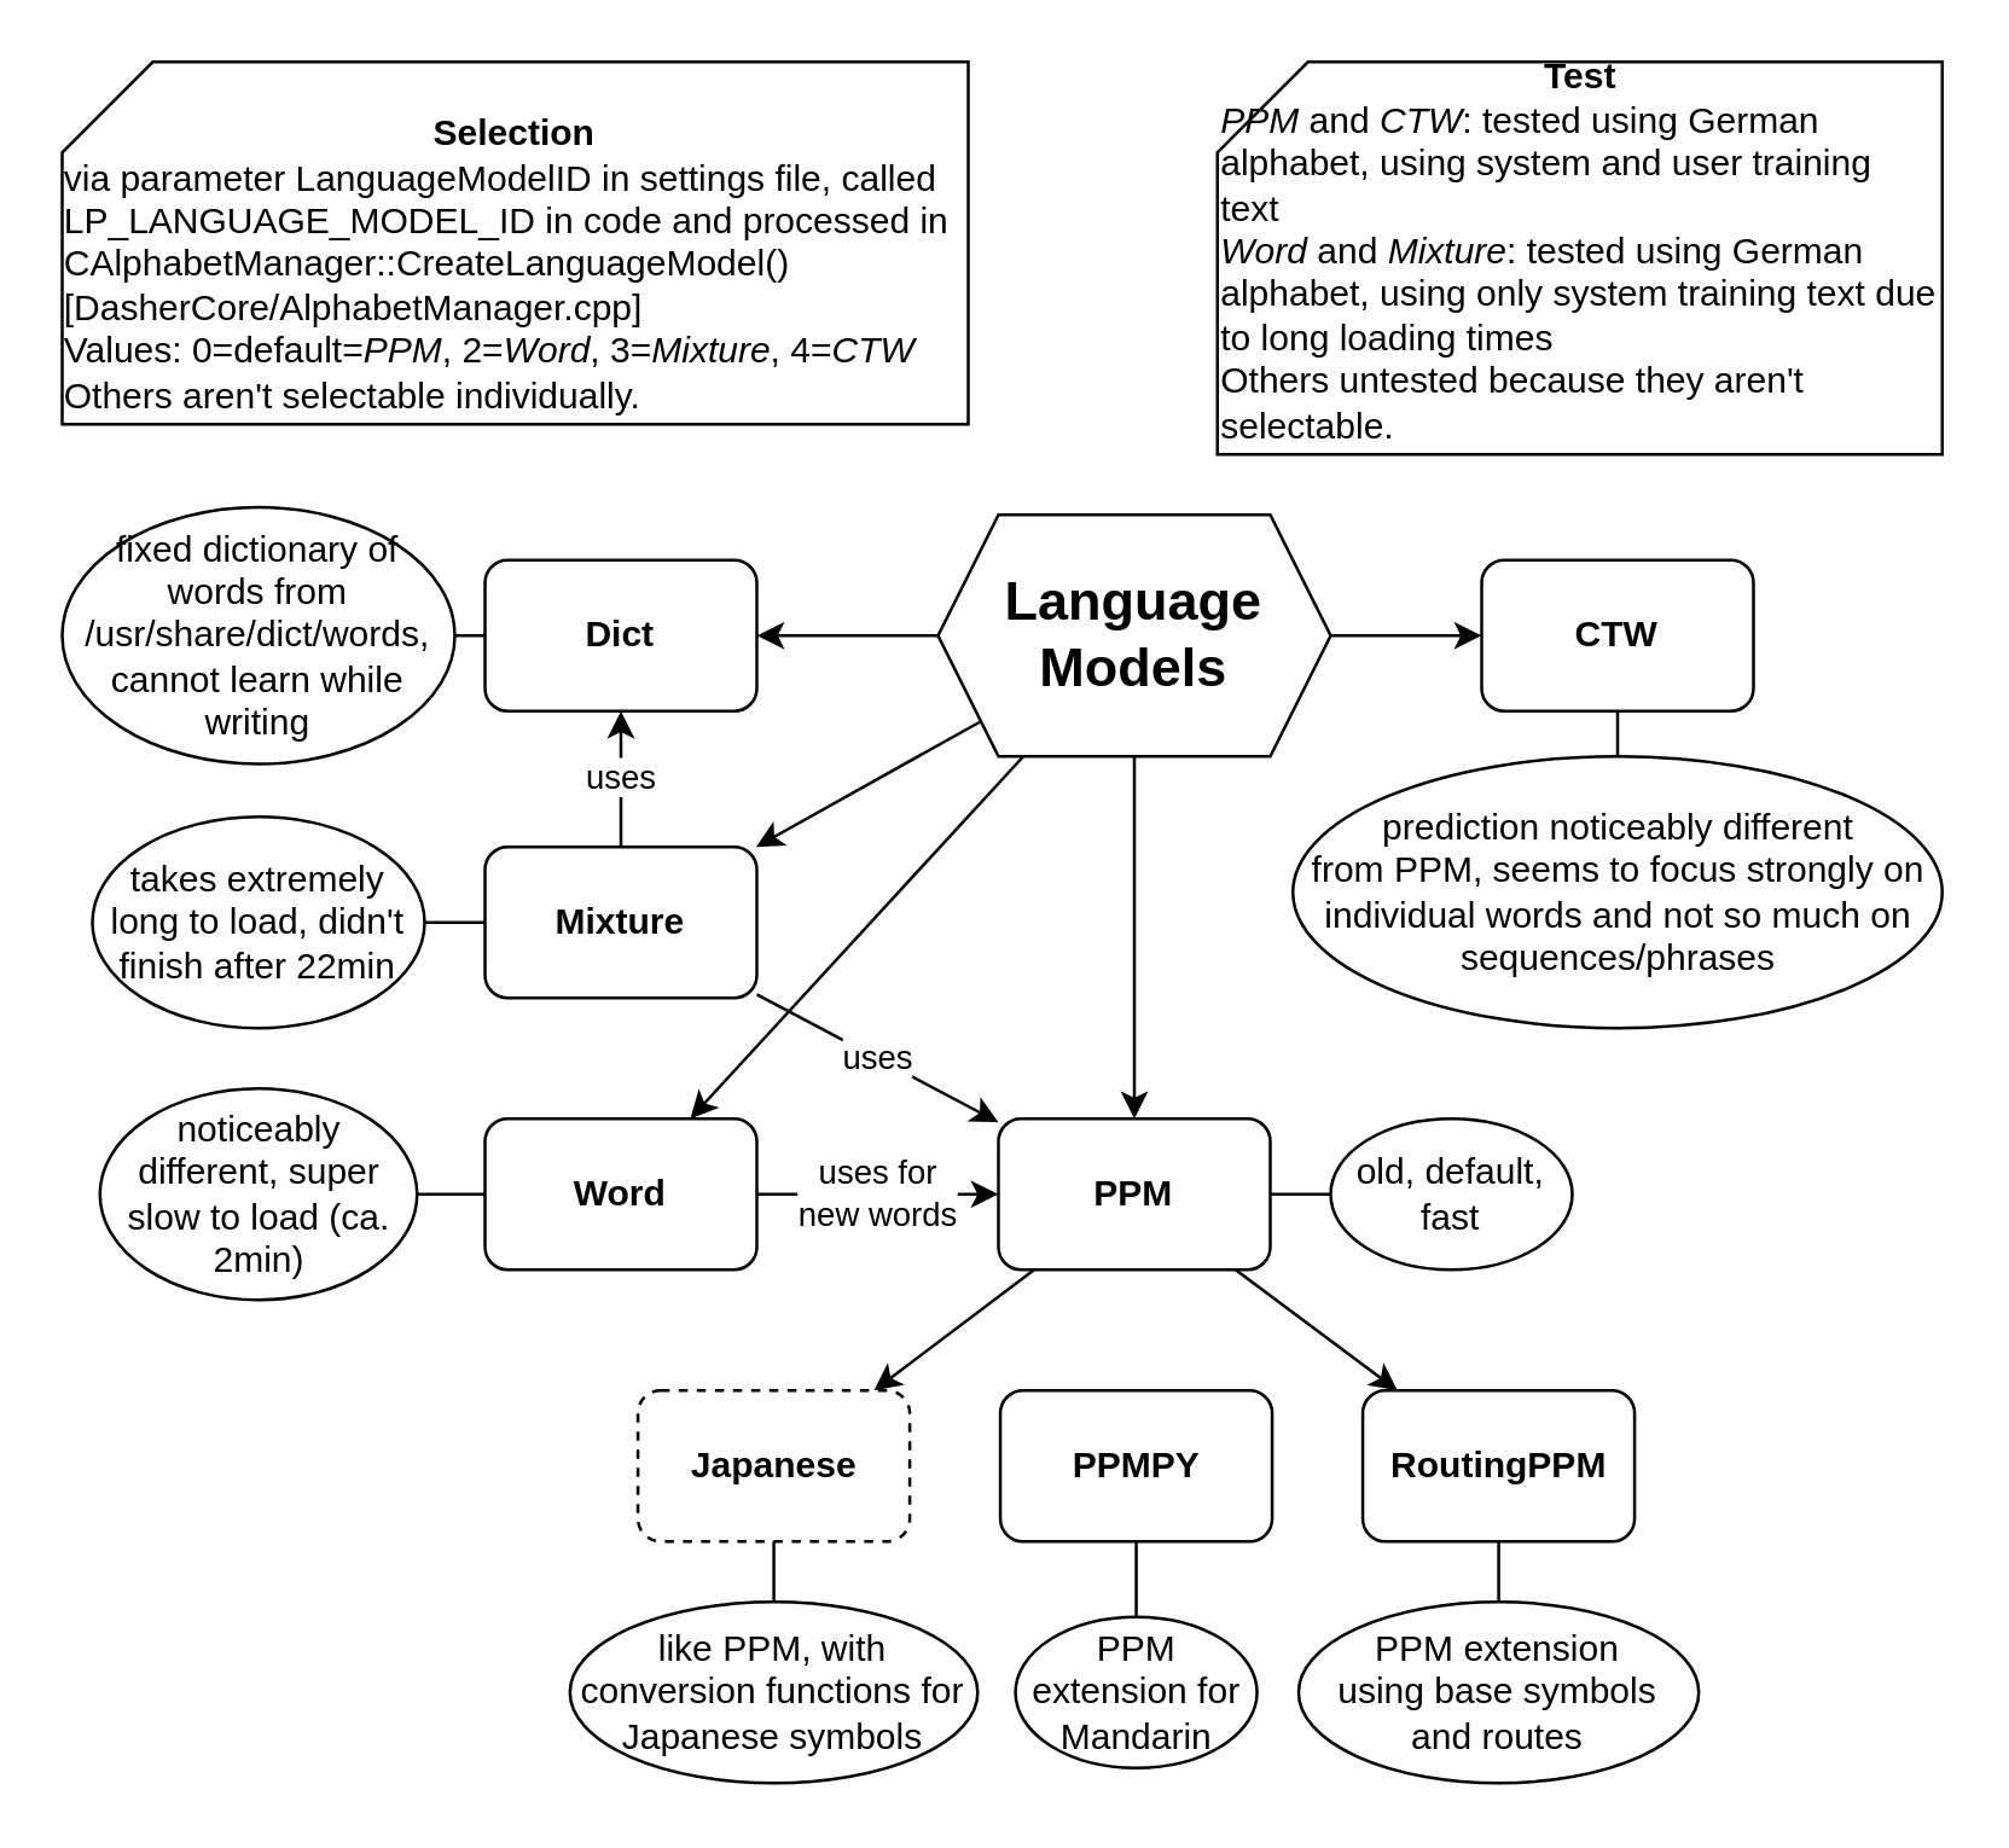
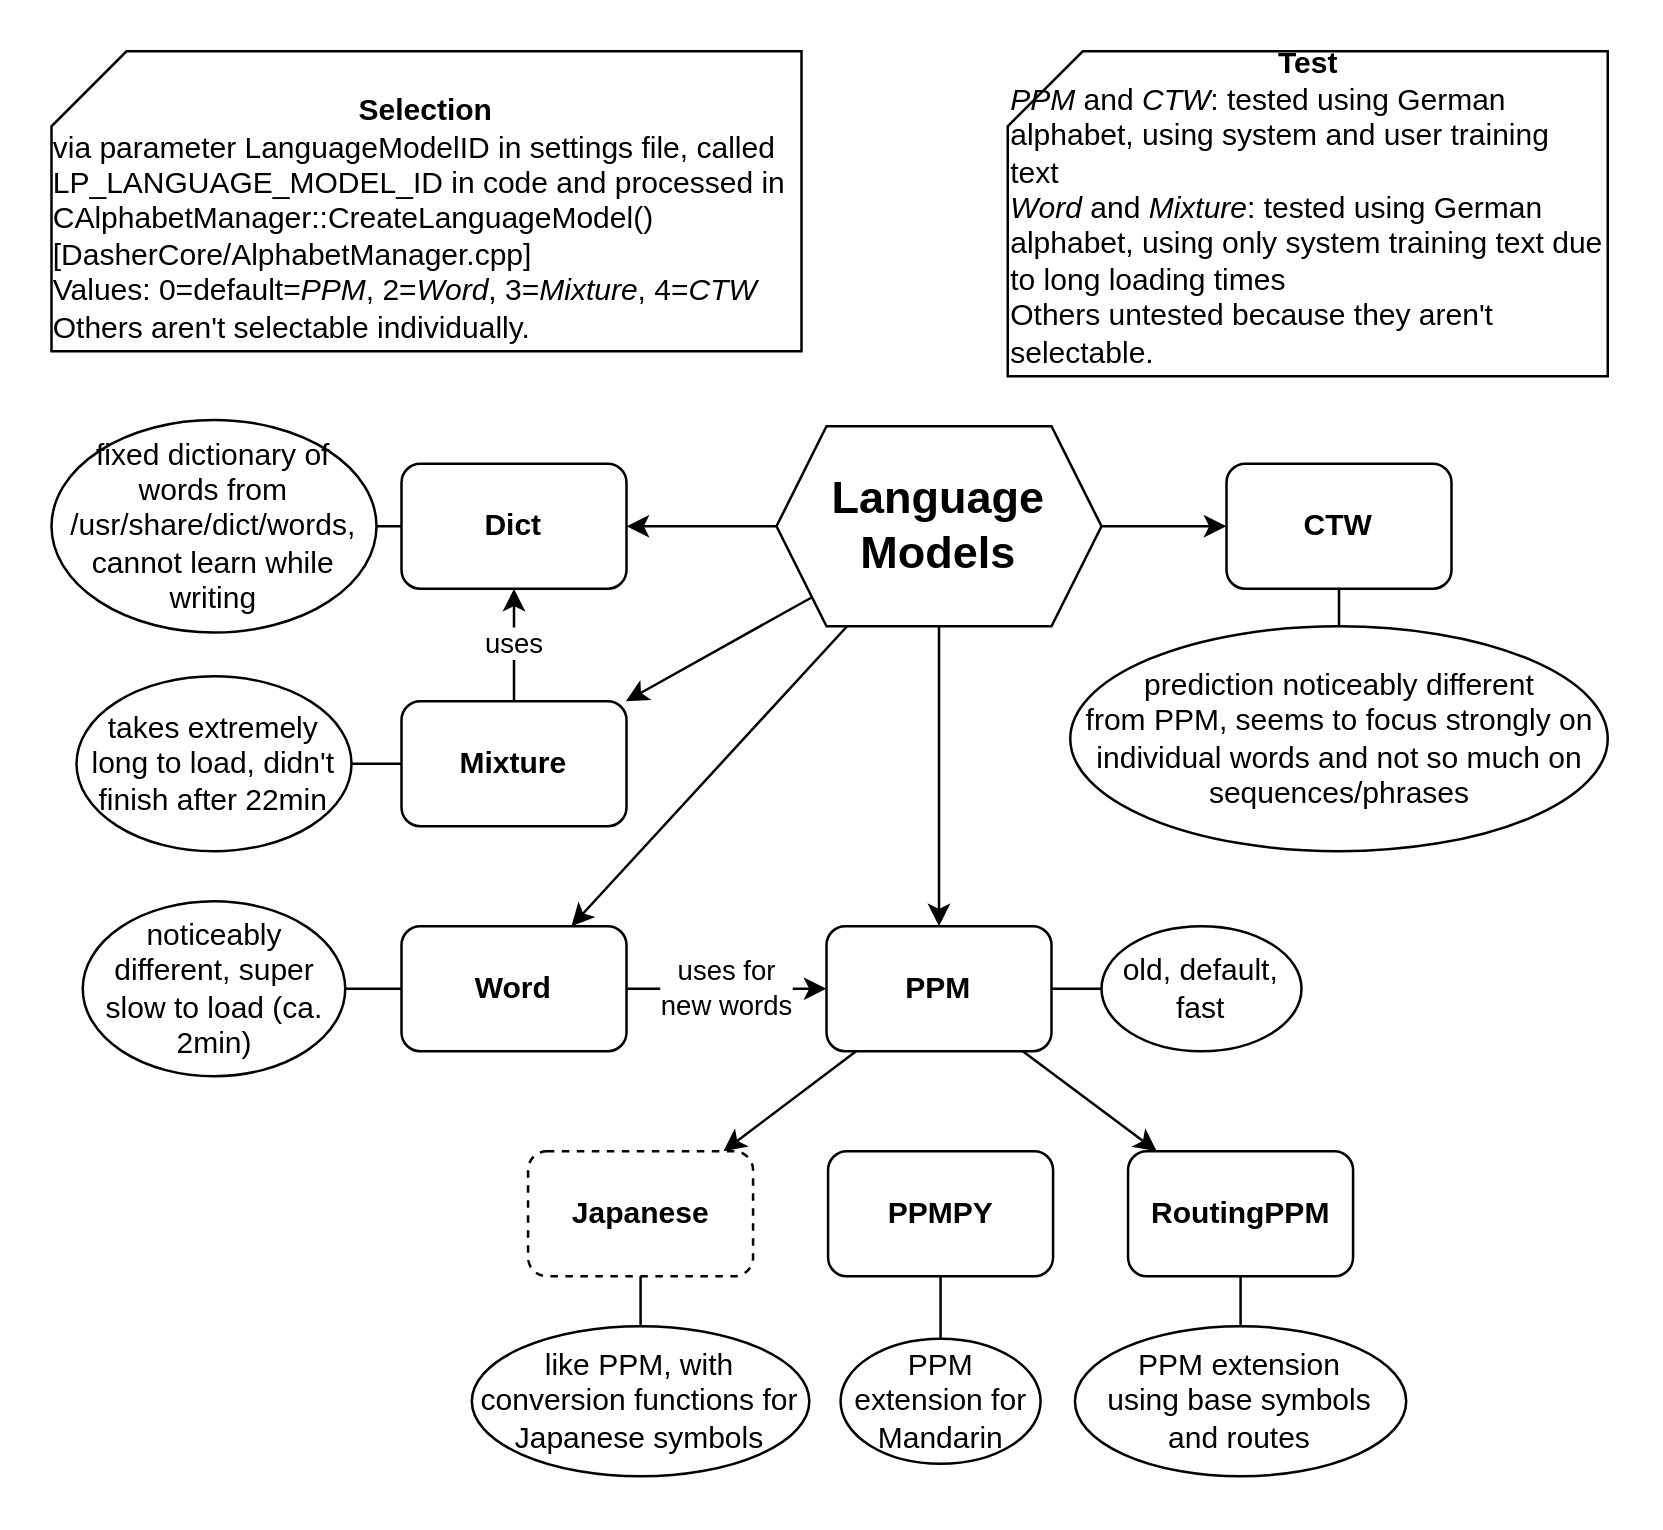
- <mxCell id="17" value="uses" style="edgeStyle=none;rounded=0;orthogonalLoop=1;jettySize=auto;html=1;" parent="1" source="37" target="10" edge="1"><mxGeometry relative="1" as="geometry" /></mxCell>
